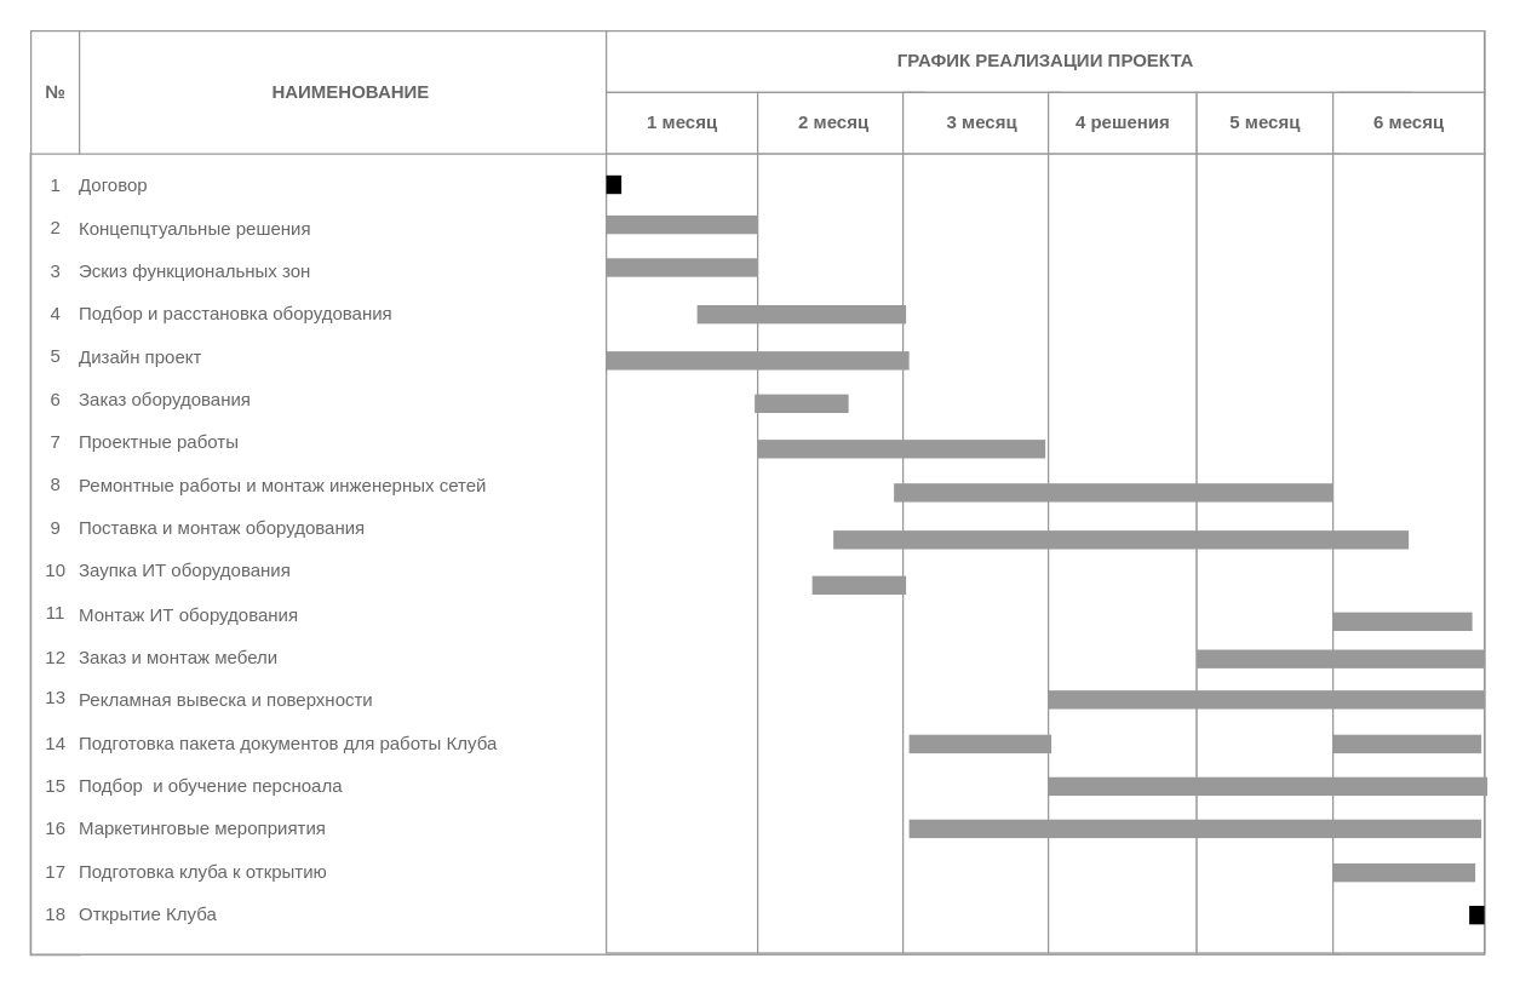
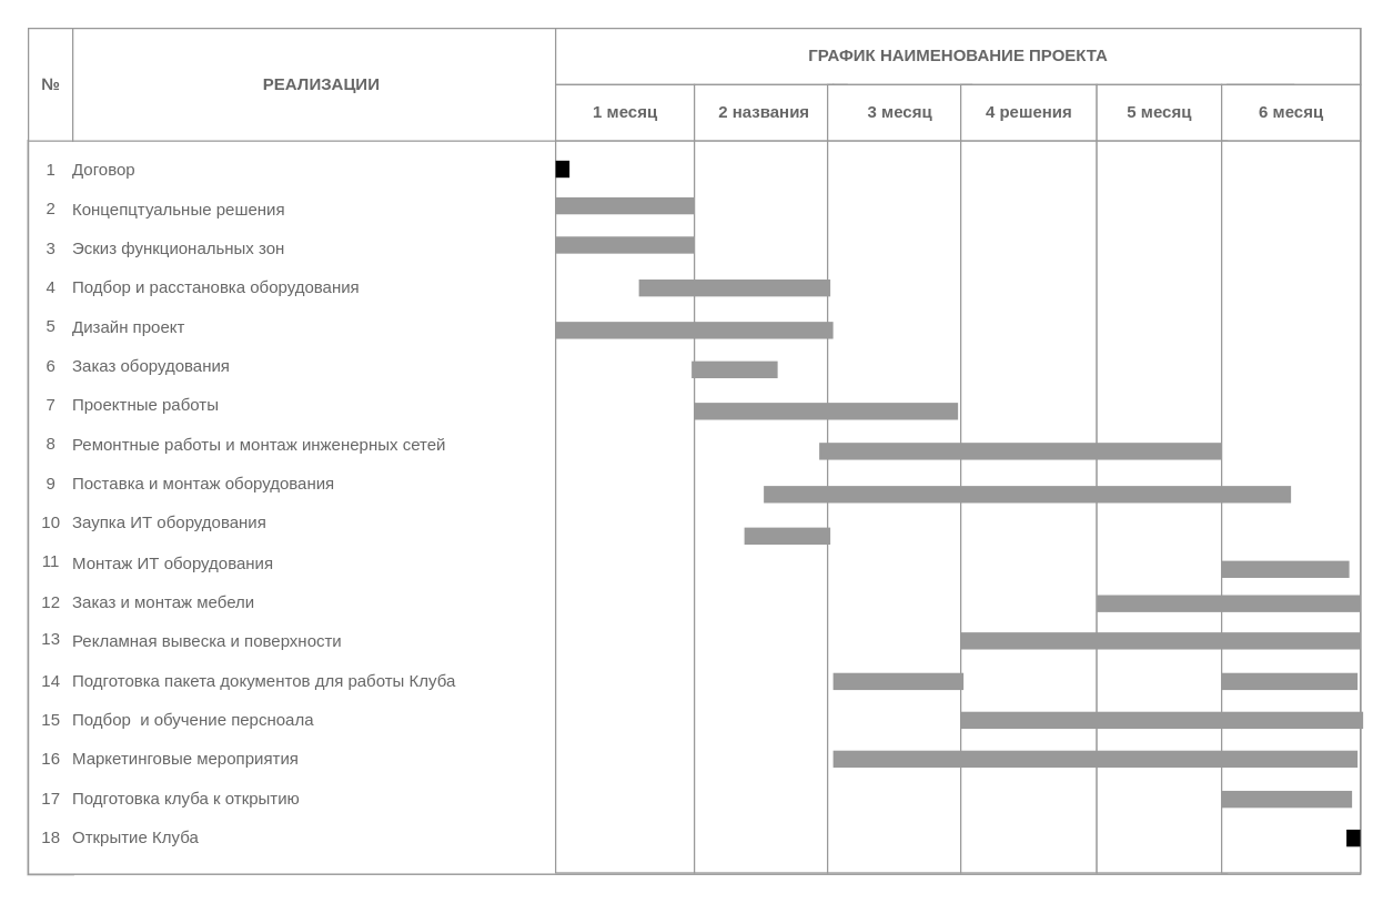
- <mxCell id="70" value="&lt;b&gt;ГРАФИК РЕАЛИЗАЦИИ ПРОЕКТА&lt;/b&gt;" style="strokeColor=inherit;fillColor=inherit;gradientColor=inherit;strokeWidth=1;shadow=0;dashed=0;align=center;html=1;shape=mxgraph.mockup.graphics.rrect;rSize=0;fontColor=#666666;" vertex="1" parent="65"><mxGeometry x="380" width="580" height="40.605" as="geometry" /></mxCell>
+ <mxCell id="70" value="&lt;b&gt;ГРАФИК НАИМЕНОВАНИЕ ПРОЕКТА&lt;/b&gt;" style="strokeColor=inherit;fillColor=inherit;gradientColor=inherit;strokeWidth=1;shadow=0;dashed=0;align=center;html=1;shape=mxgraph.mockup.graphics.rrect;rSize=0;fontColor=#666666;" vertex="1" parent="65"><mxGeometry x="380" width="580" height="40.605" as="geometry" /></mxCell>
- <mxCell id="67" value="&lt;b&gt;НАИМЕНОВАНИЕ&lt;/b&gt;" style="strokeColor=inherit;fillColor=inherit;gradientColor=inherit;strokeWidth=1;shadow=0;dashed=0;align=center;html=1;shape=mxgraph.mockup.graphics.rrect;rSize=0;fontColor=#666666;" vertex="1" parent="65"><mxGeometry x="32" width="358" height="81.21" as="geometry" /></mxCell>
+ <mxCell id="67" value="&lt;b&gt;РЕАЛИЗАЦИИ&lt;/b&gt;" style="strokeColor=inherit;fillColor=inherit;gradientColor=inherit;strokeWidth=1;shadow=0;dashed=0;align=center;html=1;shape=mxgraph.mockup.graphics.rrect;rSize=0;fontColor=#666666;" vertex="1" parent="65"><mxGeometry x="32" width="358" height="81.21" as="geometry" /></mxCell>
- <mxCell id="72" value="2 месяц" style="strokeColor=inherit;fillColor=inherit;gradientColor=inherit;strokeWidth=1;shadow=0;dashed=0;align=center;html=1;shape=mxgraph.mockup.graphics.rrect;rSize=0;fontColor=#666666;fontStyle=1" vertex="1" parent="65"><mxGeometry x="480" y="40.605" width="100" height="40.605" as="geometry" /></mxCell>
+ <mxCell id="72" value="2 названия" style="strokeColor=inherit;fillColor=inherit;gradientColor=inherit;strokeWidth=1;shadow=0;dashed=0;align=center;html=1;shape=mxgraph.mockup.graphics.rrect;rSize=0;fontColor=#666666;fontStyle=1" vertex="1" parent="65"><mxGeometry x="480" y="40.605" width="100" height="40.605" as="geometry" /></mxCell>
